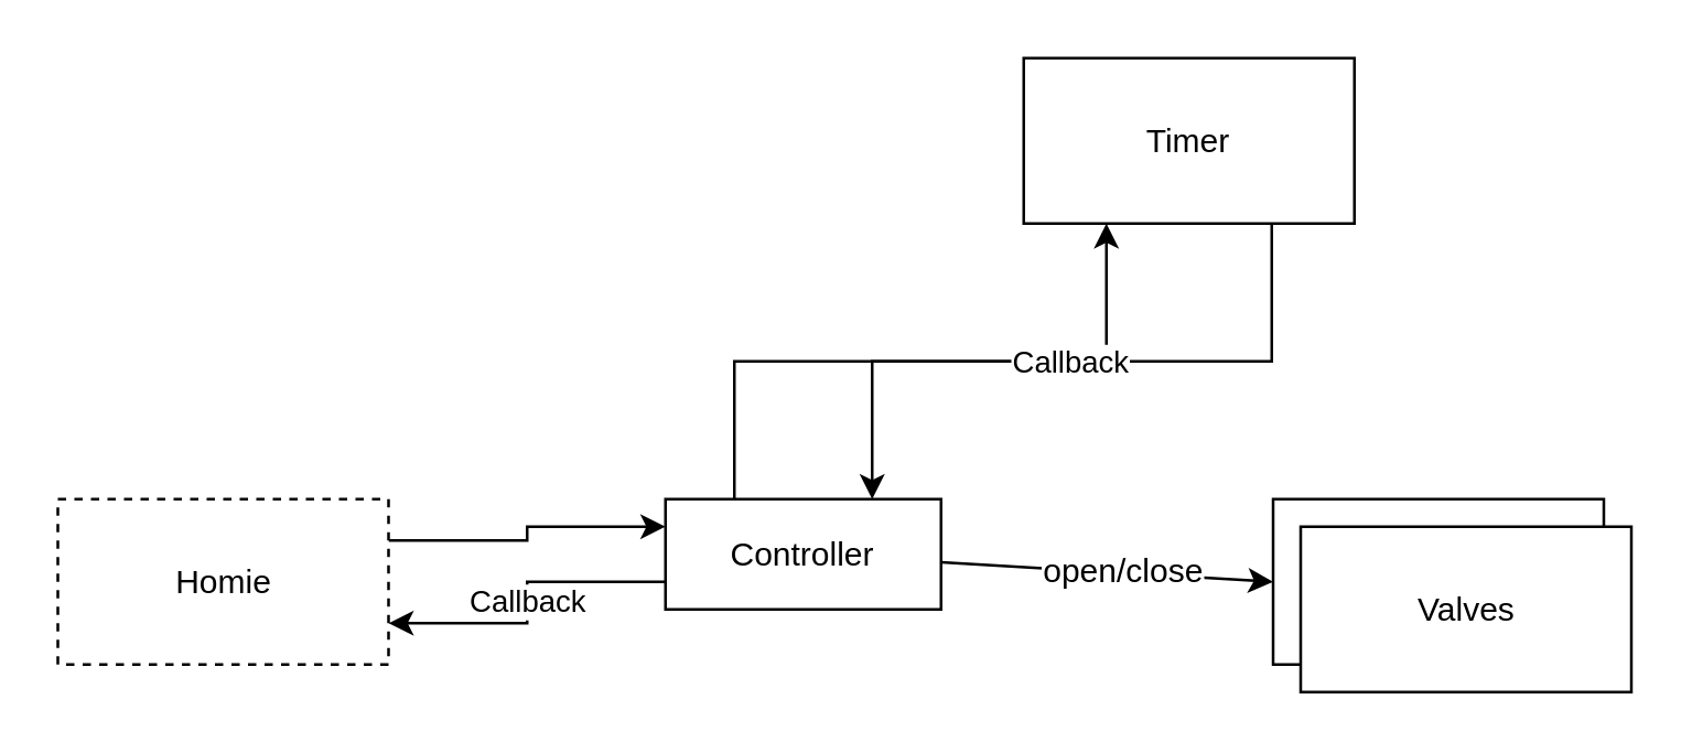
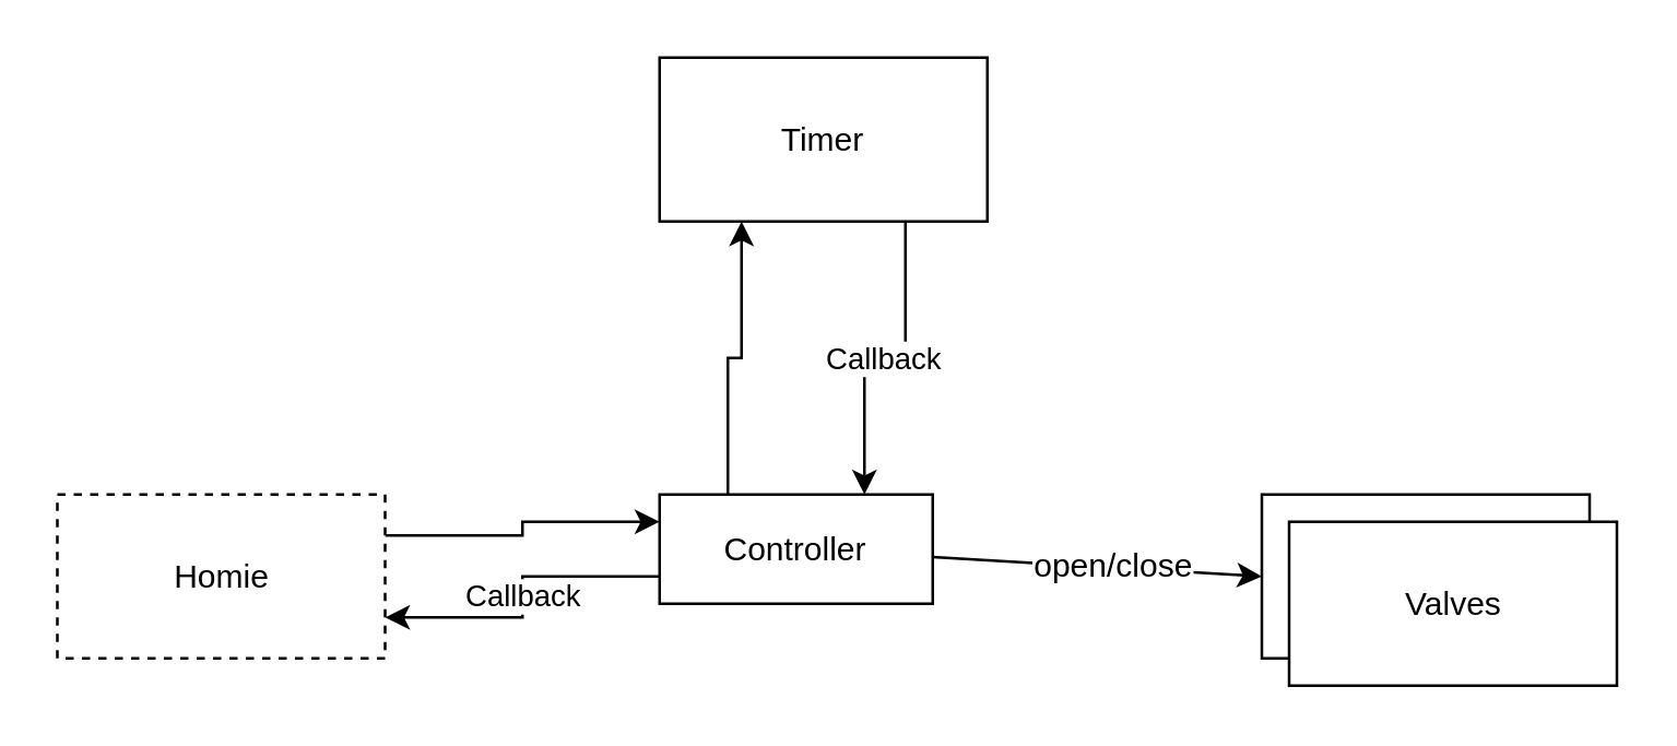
- <mxCell id="11" value="Timer&lt;br&gt;" style="rounded=0;whiteSpace=wrap;html=1;" parent="1" vertex="1"><mxGeometry x="371" y="20.5" width="120" height="60" as="geometry" /></mxCell>
+ <mxCell id="11" value="Timer&lt;br&gt;" style="rounded=0;whiteSpace=wrap;html=1;" parent="1" vertex="1"><mxGeometry x="241" y="20.5" width="120" height="60" as="geometry" /></mxCell>
